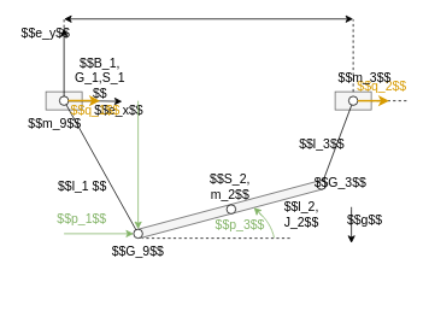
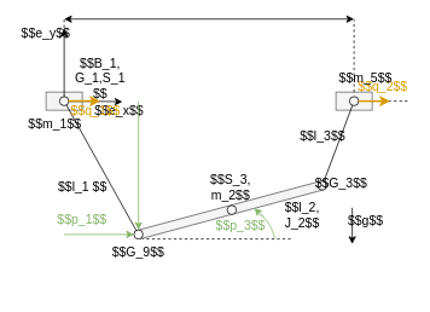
- <mxCell id="31" value="$$m_3$$" style="text;html=1;strokeColor=none;fillColor=none;align=center;verticalAlign=middle;whiteSpace=wrap;rounded=0;fontSize=14;" parent="1" vertex="1"><mxGeometry x="373" y="71" width="60" height="30" as="geometry" /></mxCell>
+ <mxCell id="31" value="$$m_5$$" style="text;html=1;strokeColor=none;fillColor=none;align=center;verticalAlign=middle;whiteSpace=wrap;rounded=0;fontSize=14;" parent="1" vertex="1"><mxGeometry x="373" y="71" width="60" height="30" as="geometry" /></mxCell>
- <mxCell id="30" value="$$m_9$$" style="text;html=1;strokeColor=none;fillColor=none;align=center;verticalAlign=middle;whiteSpace=wrap;rounded=0;fontSize=14;" parent="1" vertex="1"><mxGeometry x="30" y="121" width="60" height="30" as="geometry" /></mxCell>
+ <mxCell id="30" value="$$m_1$$" style="text;html=1;strokeColor=none;fillColor=none;align=center;verticalAlign=middle;whiteSpace=wrap;rounded=0;fontSize=14;" parent="1" vertex="1"><mxGeometry x="30" y="121" width="60" height="30" as="geometry" /></mxCell>
- <mxCell id="36" value="&lt;span style=&quot;font-size: 14px&quot;&gt;$$l_3$$&lt;/span&gt;" style="text;html=1;align=center;verticalAlign=middle;resizable=0;points=[];autosize=1;strokeColor=none;fillColor=none;" parent="1" vertex="1"><mxGeometry x="320" y="149" width="70" height="20" as="geometry" /></mxCell>
+ <mxCell id="36" value="&lt;span style=&quot;font-size: 14px&quot;&gt;$$l_3$$&lt;/span&gt;" style="text;html=1;align=center;verticalAlign=middle;resizable=0;points=[];autosize=1;strokeColor=none;fillColor=none;" parent="1" vertex="1"><mxGeometry x="320" y="139" width="70" height="20" as="geometry" /></mxCell>
- <mxCell id="19" value="$$S_2, m_2$$" style="text;html=1;strokeColor=none;fillColor=none;align=center;verticalAlign=middle;whiteSpace=wrap;rounded=0;fontSize=14;" parent="1" vertex="1"><mxGeometry x="224" y="191" width="60" height="30" as="geometry" /></mxCell>
+ <mxCell id="19" value="$$S_3, m_2$$" style="text;html=1;strokeColor=none;fillColor=none;align=center;verticalAlign=middle;whiteSpace=wrap;rounded=0;fontSize=14;" parent="1" vertex="1"><mxGeometry x="224" y="191" width="60" height="30" as="geometry" /></mxCell>
